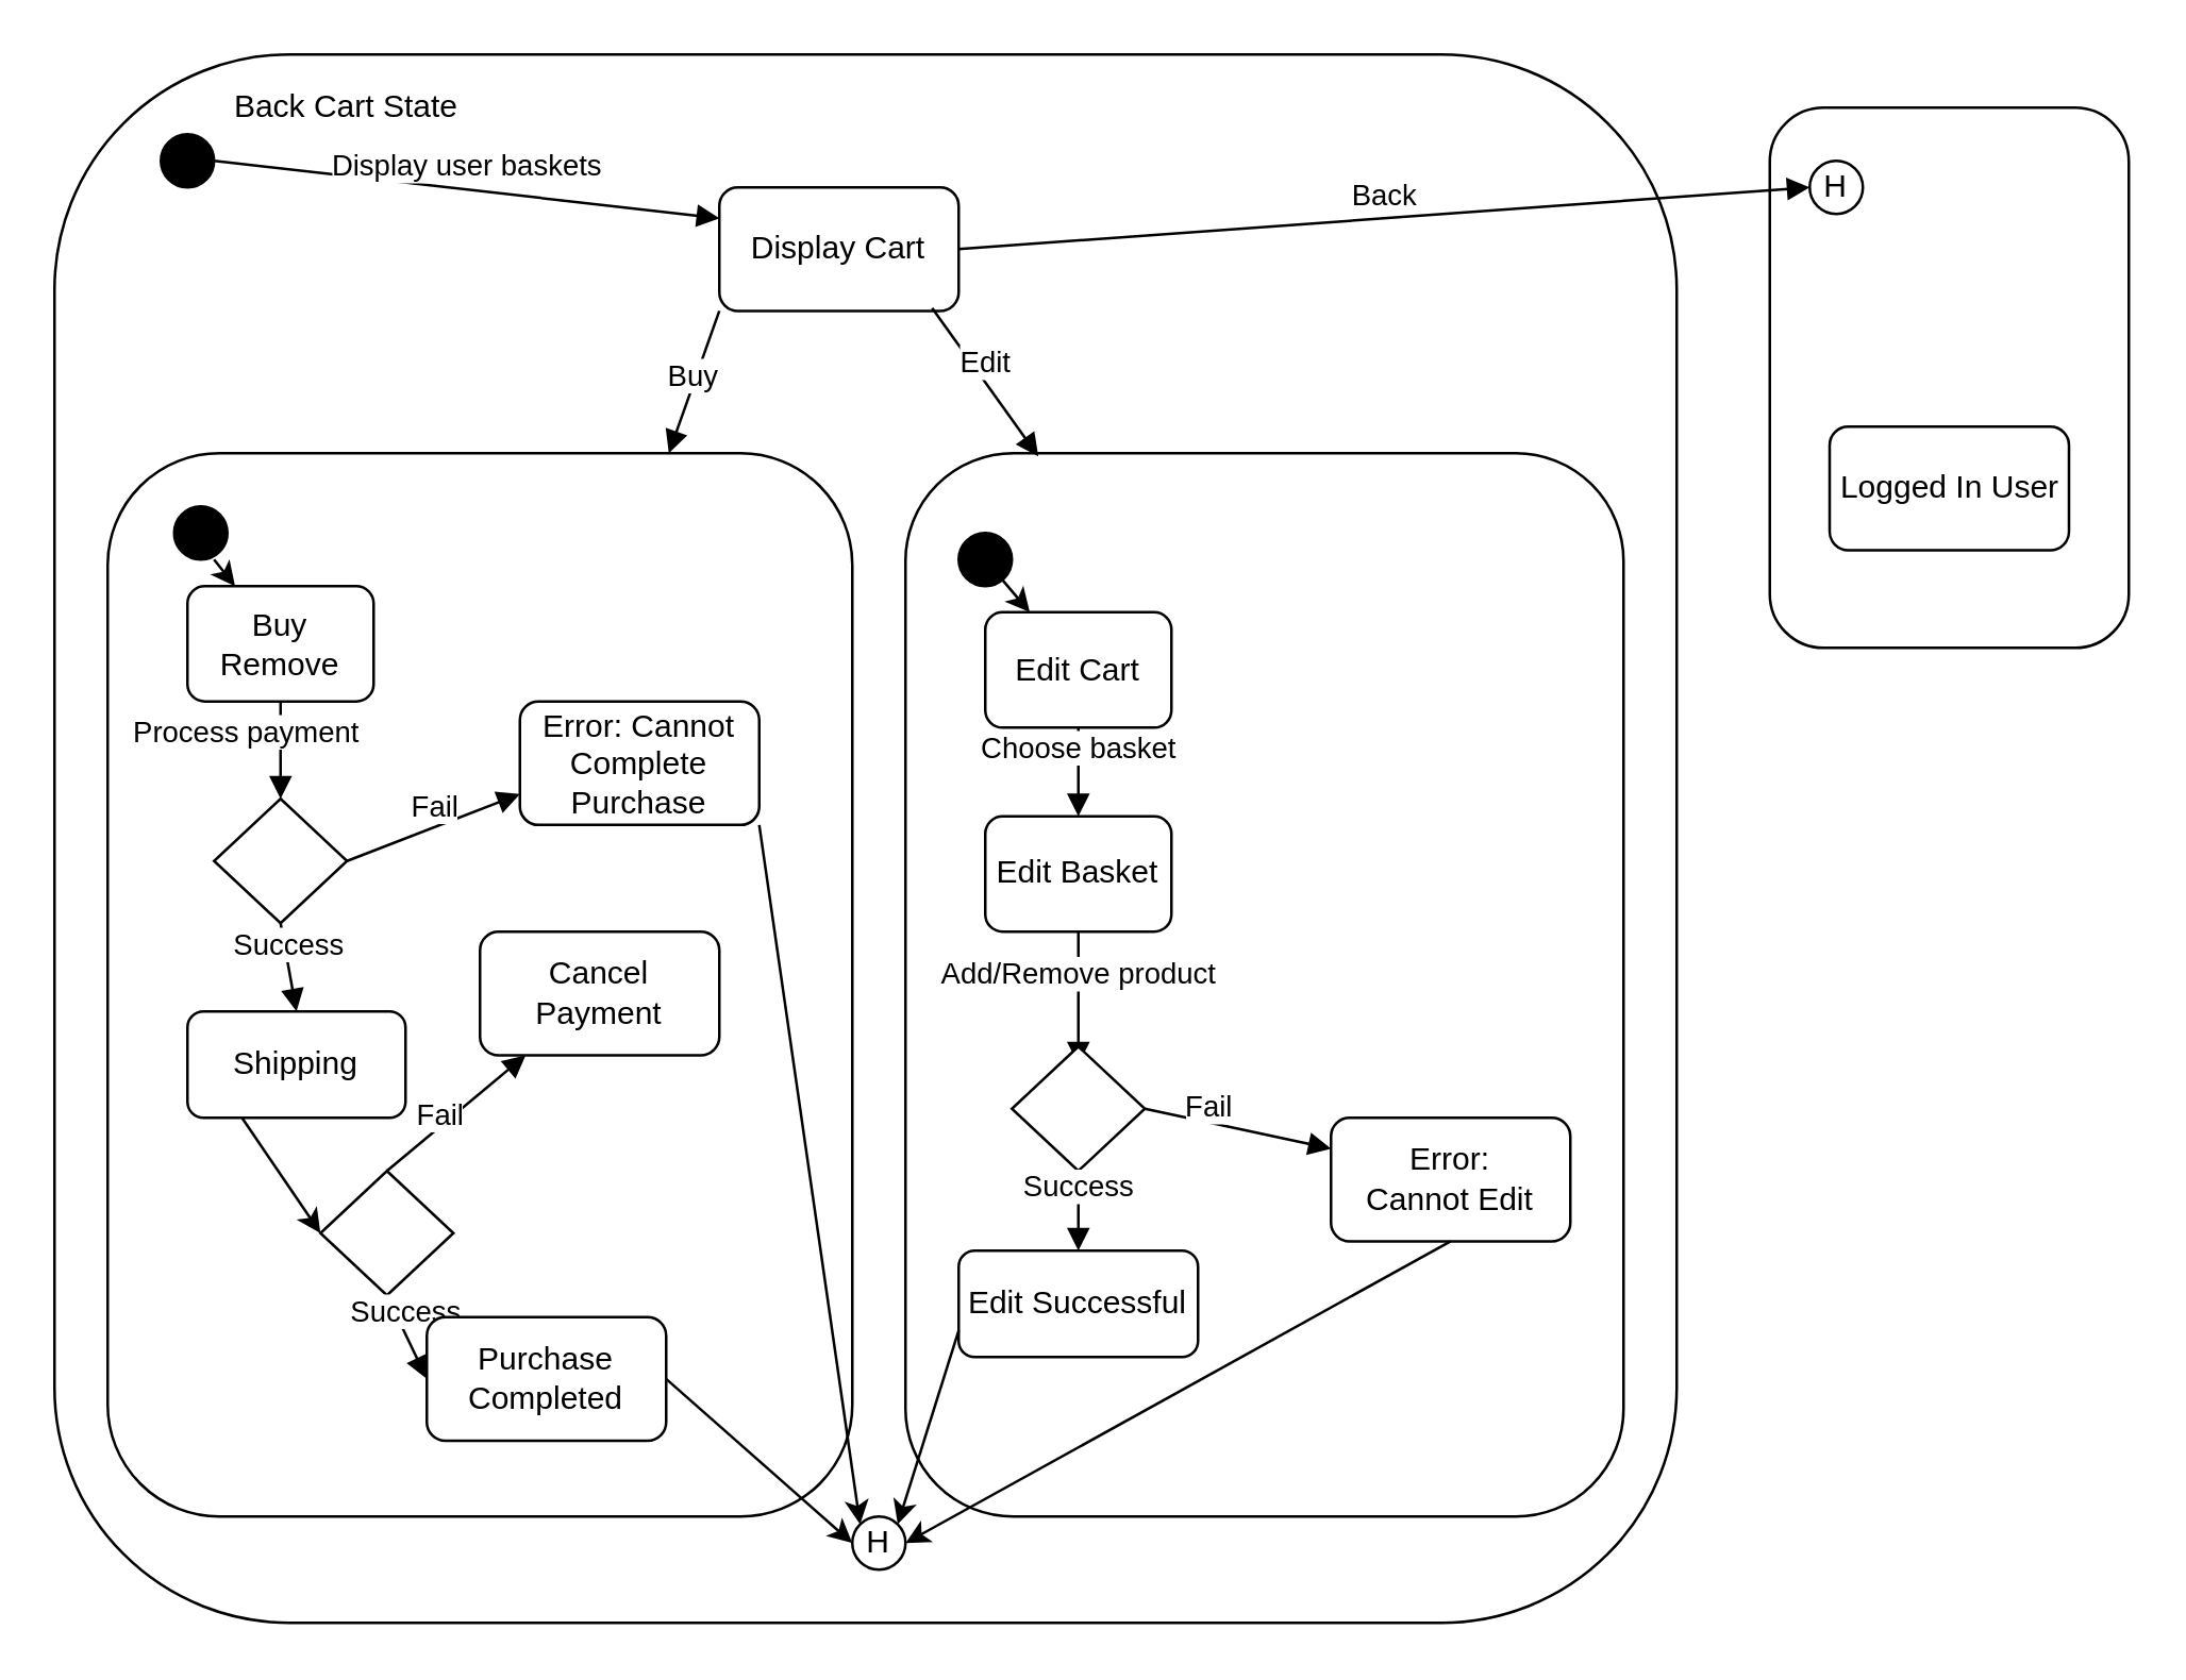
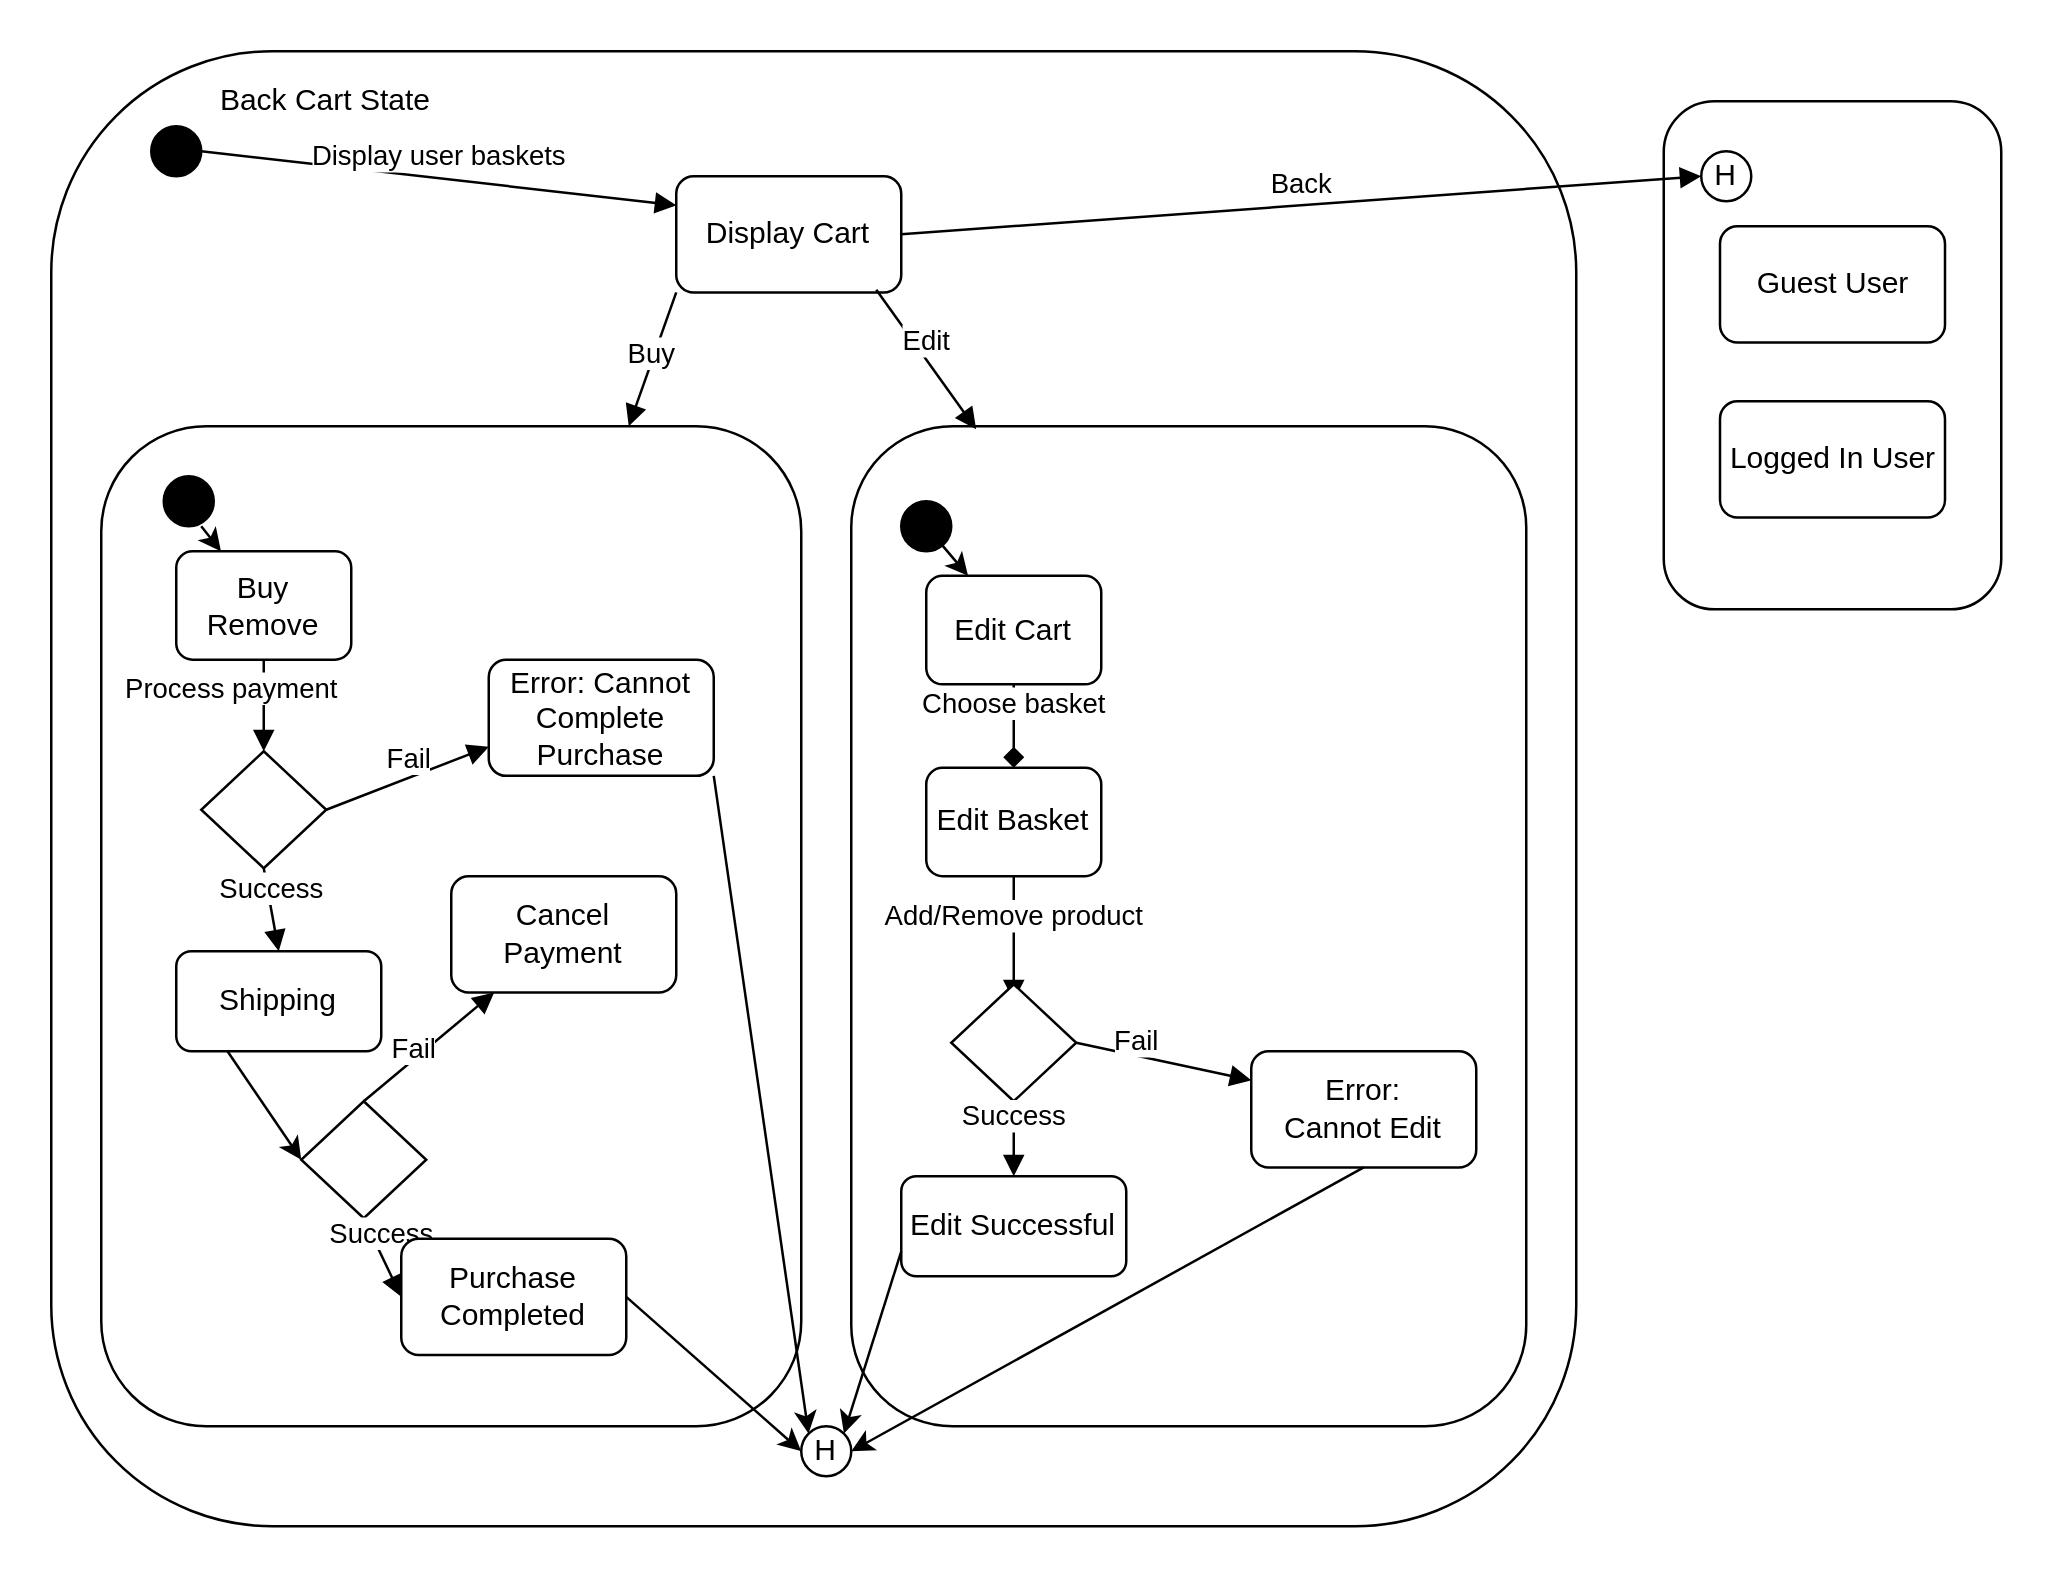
+ <mxCell id="43" value="Guest User" style="shape=ext;rounded=1;html=1;whiteSpace=wrap;" vertex="1" parent="1"><mxGeometry x="687.5" y="90" width="90" height="46.45" as="geometry" /></mxCell>
- <mxCell id="32" value="Choose basket" style="html=1;verticalAlign=bottom;endArrow=block;exitX=0.5;exitY=1;exitDx=0;exitDy=0;" edge="1" parent="1" source="30" target="33"><mxGeometry x="0.005" width="80" relative="1" as="geometry"><mxPoint x="460" y="343.23" as="sourcePoint" /><mxPoint x="405" y="309.84" as="targetPoint" /><Array as="points" /><mxPoint as="offset" /></mxGeometry></mxCell>
+ <mxCell id="32" value="Choose basket" style="html=1;verticalAlign=bottom;endArrow=diamond;exitX=0.5;exitY=1;exitDx=0;exitDy=0;" edge="1" parent="1" source="30" target="33"><mxGeometry x="0.005" width="80" relative="1" as="geometry"><mxPoint x="460" y="343.23" as="sourcePoint" /><mxPoint x="405" y="309.84" as="targetPoint" /><Array as="points" /><mxPoint as="offset" /></mxGeometry></mxCell>
